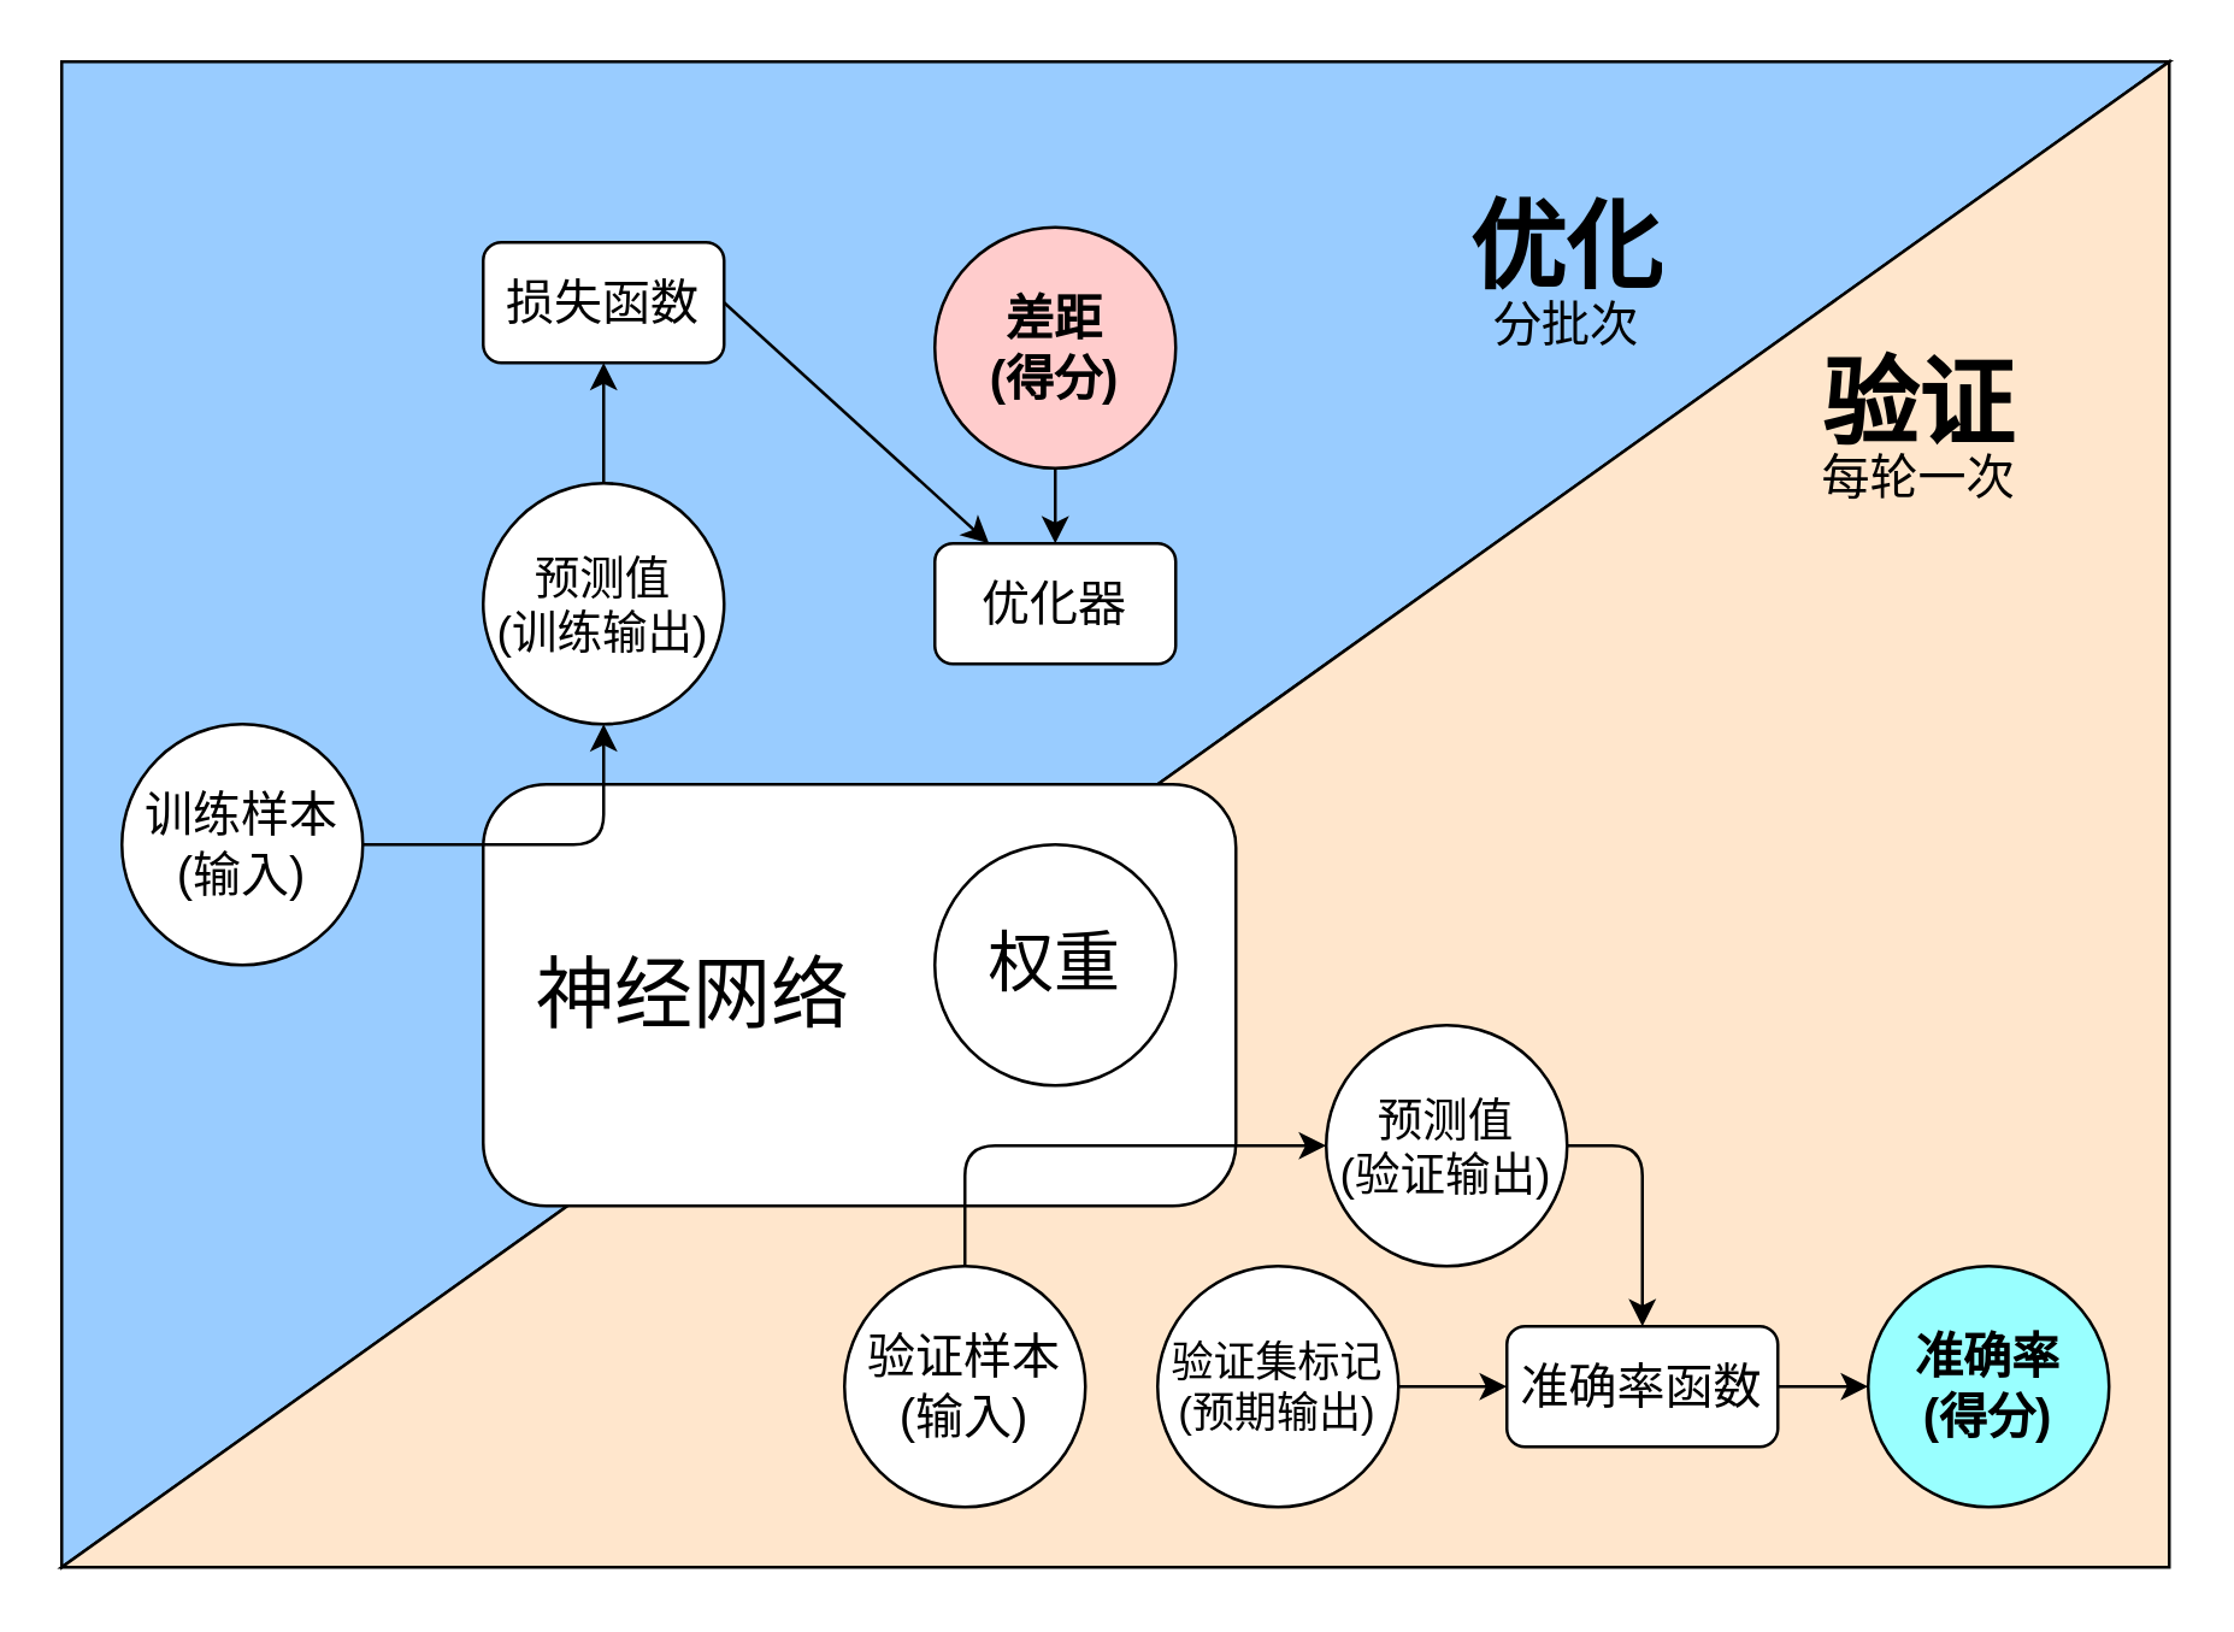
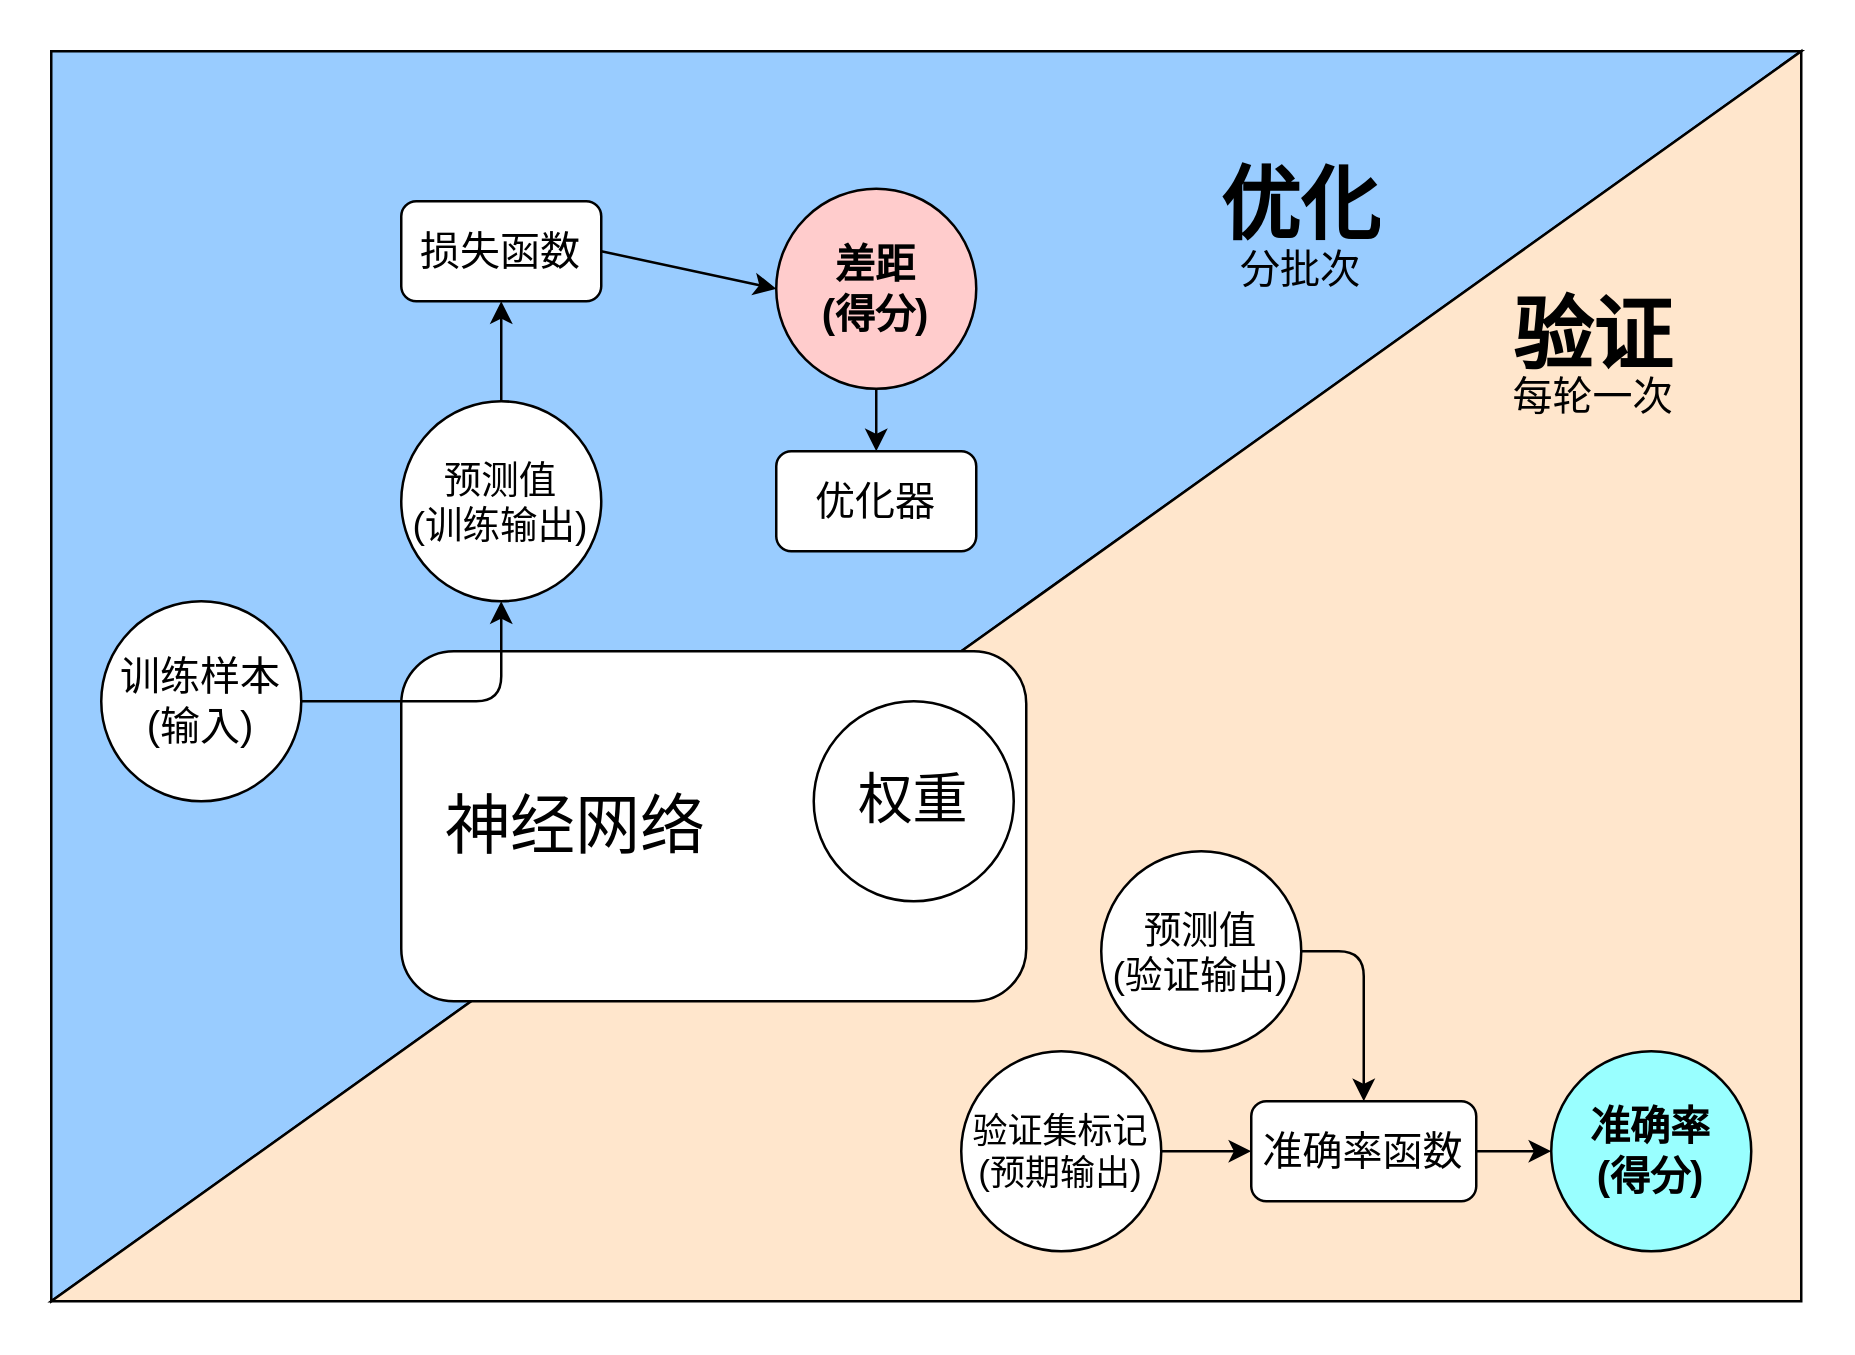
- <mxCell id="8" style="edgeStyle=none;rounded=0;orthogonalLoop=1;jettySize=auto;html=1;exitX=1;exitY=0.5;exitDx=0;exitDy=0;" parent="1" source="20" target="21" edge="1"><mxGeometry relative="1" as="geometry" /></mxCell>
+ <mxCell id="8" style="edgeStyle=none;rounded=0;orthogonalLoop=1;jettySize=auto;html=1;exitX=1;exitY=0.5;exitDx=0;exitDy=0;entryX=0;entryY=0.5;entryDx=0;entryDy=0;" parent="1" source="20" target="9" edge="1"><mxGeometry relative="1" as="geometry" /></mxCell>
- <mxCell id="10" value="权重" style="ellipse;whiteSpace=wrap;html=1;aspect=fixed;fontSize=22;" parent="1" vertex="1"><mxGeometry x="310" y="280" width="80" height="80" as="geometry" /></mxCell>
+ <mxCell id="10" value="权重" style="ellipse;whiteSpace=wrap;html=1;aspect=fixed;fontSize=22;" parent="1" vertex="1"><mxGeometry x="325" y="280" width="80" height="80" as="geometry" /></mxCell>
- <mxCell id="17" value="" style="endArrow=classic;html=1;exitX=0.5;exitY=0;exitDx=0;exitDy=0;edgeStyle=orthogonalEdgeStyle;entryX=0;entryY=0.5;entryDx=0;entryDy=0;" parent="1" source="14" target="18" edge="1"><mxGeometry width="50" height="50" relative="1" as="geometry"><mxPoint x="80" y="590" as="sourcePoint" /><mxPoint x="200" y="410" as="targetPoint" /></mxGeometry></mxCell>
- <mxCell id="14" value="验证样本&lt;br style=&quot;font-size: 16px&quot;&gt;(输入)" style="ellipse;whiteSpace=wrap;html=1;aspect=fixed;fontSize=16;" parent="1" vertex="1"><mxGeometry x="280" y="420" width="80" height="80" as="geometry" /></mxCell>
